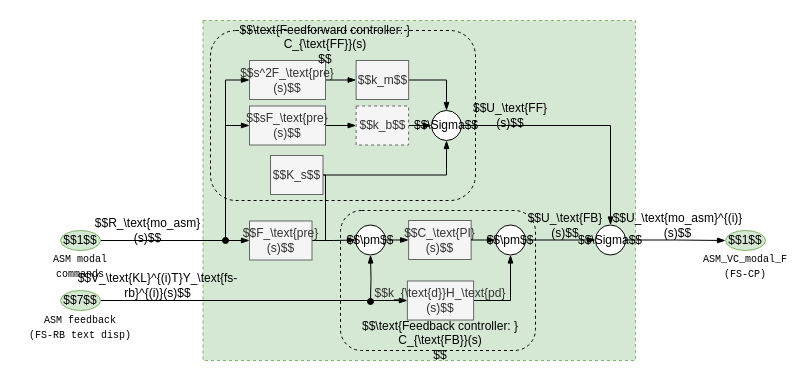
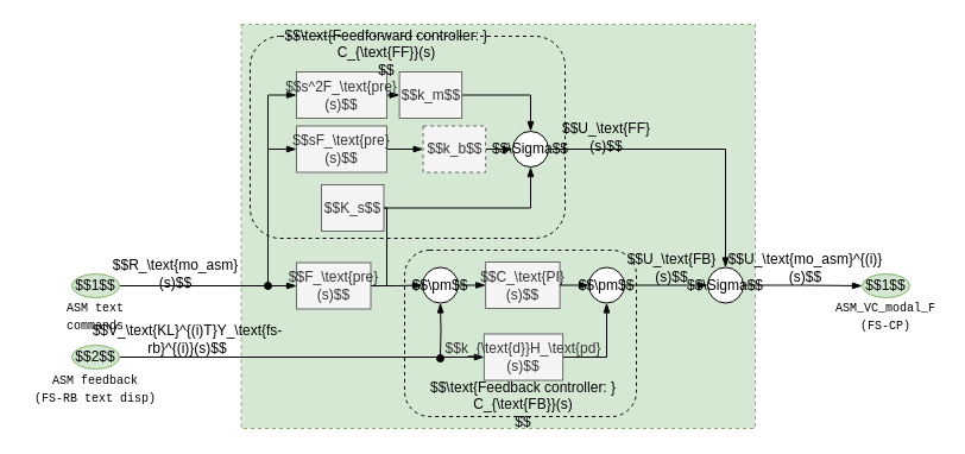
- <mxCell id="29" value="$$k_m$$" style="rounded=0;whiteSpace=wrap;html=1;align=center;fillColor=#f5f5f5;strokeColor=#666666;fontColor=#333333;" vertex="1" parent="1"><mxGeometry x="355.63" y="60" width="52.5" height="39" as="geometry" /></mxCell>
+ <mxCell id="29" value="$$k_m$$" style="rounded=0;whiteSpace=wrap;html=1;align=center;fillColor=#f5f5f5;strokeColor=#666666;fontColor=#333333;" vertex="1" parent="1"><mxGeometry x="335.63" y="60" width="52.5" height="39" as="geometry" /></mxCell>
- <mxCell id="45" value="&lt;span style=&quot;font-family: &amp;#34;courier new&amp;#34; ; font-size: 10px&quot;&gt;ASM modal commands&lt;/span&gt;" style="text;html=1;strokeColor=none;fillColor=none;align=center;verticalAlign=middle;whiteSpace=wrap;rounded=0;" vertex="1" parent="43"><mxGeometry x="-15" y="25" width="80" height="20" as="geometry" /></mxCell>
+ <mxCell id="45" value="&lt;span style=&quot;font-family: &amp;#34;courier new&amp;#34; ; font-size: 10px&quot;&gt;ASM text commands&lt;/span&gt;" style="text;html=1;strokeColor=none;fillColor=none;align=center;verticalAlign=middle;whiteSpace=wrap;rounded=0;" vertex="1" parent="43"><mxGeometry x="-15" y="25" width="80" height="20" as="geometry" /></mxCell>
- <mxCell id="39" value="$$7$$" style="ellipse;whiteSpace=wrap;html=1;fillColor=#d5e8d4;strokeColor=#82b366;" vertex="1" parent="38"><mxGeometry x="40" width="40" height="20" as="geometry" /></mxCell>
+ <mxCell id="39" value="$$2$$" style="ellipse;whiteSpace=wrap;html=1;fillColor=#d5e8d4;strokeColor=#82b366;" vertex="1" parent="38"><mxGeometry x="40" width="40" height="20" as="geometry" /></mxCell>
